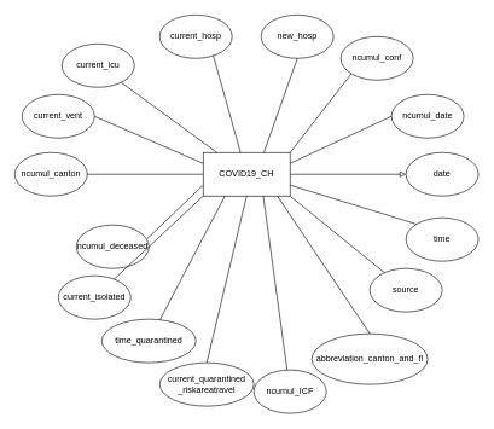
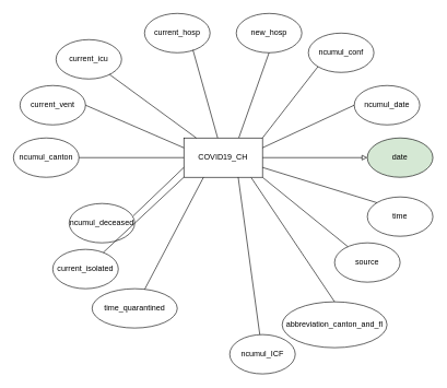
- <mxCell id="4" value="date" style="ellipse;whiteSpace=wrap;html=1;" vertex="1" parent="1"><mxGeometry x="560" y="210" width="100" height="60" as="geometry" /></mxCell>
+ <mxCell id="4" value="date" style="ellipse;whiteSpace=wrap;html=1;fillColor=#d5e8d4;" vertex="1" parent="1"><mxGeometry x="560" y="210" width="100" height="60" as="geometry" /></mxCell>
- <mxCell id="31" value="" style="edgeStyle=none;html=1;endArrow=none;endFill=0;exitX=0.5;exitY=0;exitDx=0;exitDy=0;entryX=0.5;entryY=1;entryDx=0;entryDy=0;" edge="1" parent="1" source="30" target="3"><mxGeometry relative="1" as="geometry"><mxPoint x="231.943" y="451.037" as="sourcePoint" /><mxPoint x="332.391" y="280" as="targetPoint" /></mxGeometry></mxCell>
- <mxCell id="30" value="current_quarantined&lt;br&gt;_riskareatravel" style="ellipse;whiteSpace=wrap;html=1;" vertex="1" parent="1"><mxGeometry x="220" y="500" width="130" height="60" as="geometry" /></mxCell>
